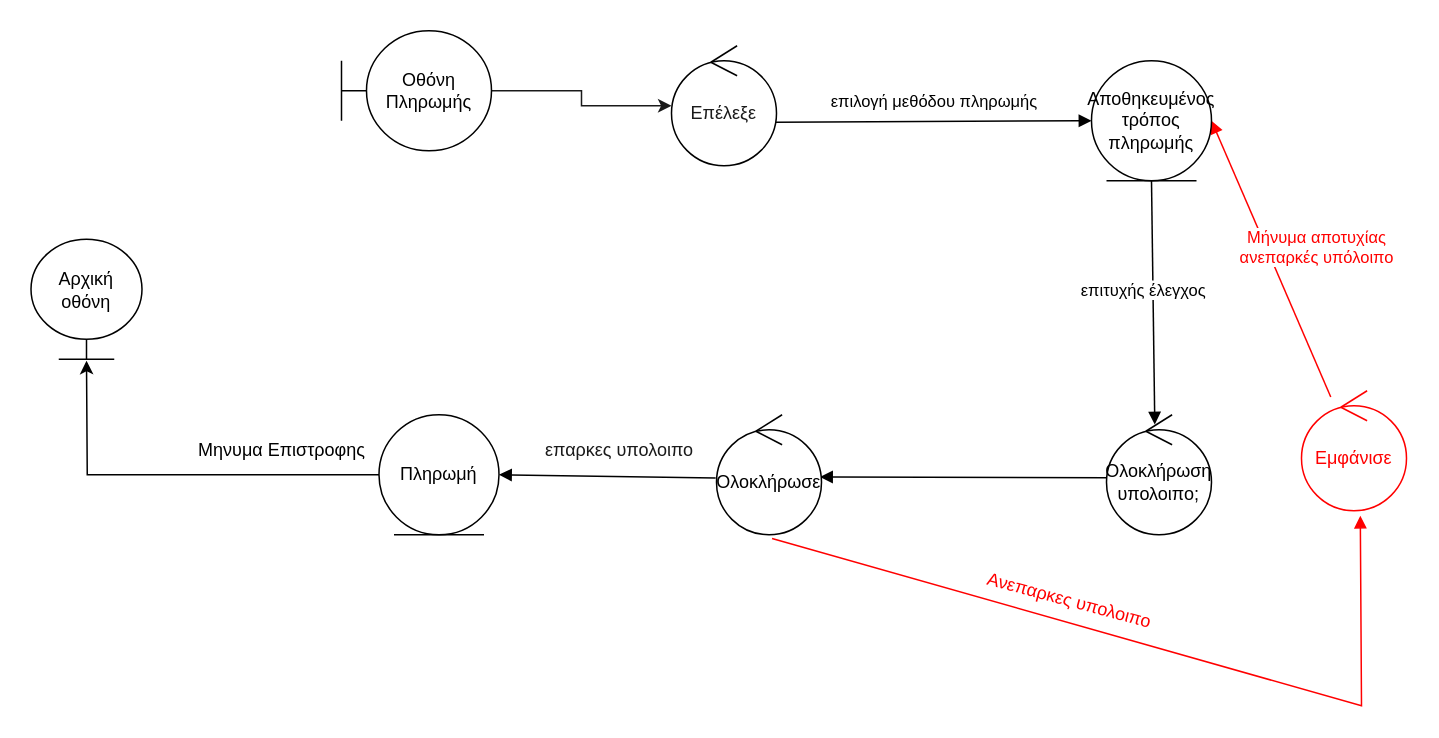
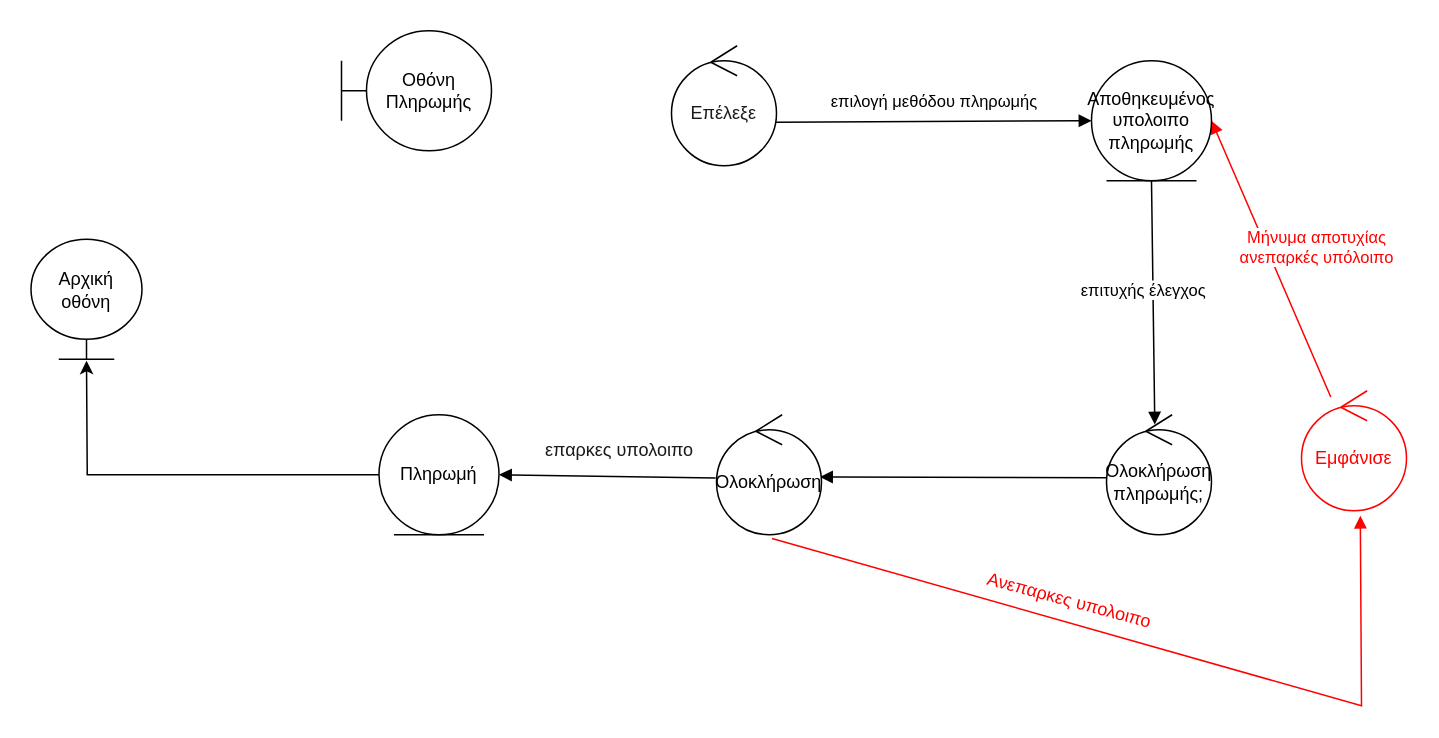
- <mxCell id="2" style="edgeStyle=orthogonalEdgeStyle;rounded=0;orthogonalLoop=1;jettySize=auto;html=1;entryX=0;entryY=0.5;entryDx=0;entryDy=0;entryPerimeter=0;fontColor=#1A1A1A;strokeColor=#1A1A1A;" parent="1" source="3" target="17" edge="1"><mxGeometry relative="1" as="geometry" /></mxCell>
- <mxCell id="18" value="&lt;span style=&quot;color: rgb(0, 0, 0);&quot;&gt;Αποθηκευμένος τρόπος πληρωμής&lt;/span&gt;" style="ellipse;shape=umlEntity;whiteSpace=wrap;html=1;fontColor=#1A1A1A;strokeColor=default;fillColor=#FFFFFF;" parent="1" vertex="1"><mxGeometry x="727" y="40" width="80" height="80" as="geometry" /></mxCell>
+ <mxCell id="18" value="&lt;span style=&quot;color: rgb(0, 0, 0);&quot;&gt;Αποθηκευμένος υπολοιπο πληρωμής&lt;/span&gt;" style="ellipse;shape=umlEntity;whiteSpace=wrap;html=1;fontColor=#1A1A1A;strokeColor=default;fillColor=#FFFFFF;" parent="1" vertex="1"><mxGeometry x="727" y="40" width="80" height="80" as="geometry" /></mxCell>
- <mxCell id="15" value="Μηνυμα Επιστροφης" style="text;html=1;align=center;verticalAlign=middle;resizable=0;points=[];autosize=1;strokeColor=none;fillColor=none;" parent="1" vertex="1"><mxGeometry x="122" y="290" width="130" height="20" as="geometry" /></mxCell>
- <mxCell id="8" value="Ολοκλήρωσε" style="ellipse;shape=umlControl;whiteSpace=wrap;html=1;" parent="1" vertex="1"><mxGeometry x="477" y="276" width="70" height="80" as="geometry" /></mxCell>
+ <mxCell id="8" value="Ολοκλήρωση" style="ellipse;shape=umlControl;whiteSpace=wrap;html=1;" parent="1" vertex="1"><mxGeometry x="477" y="276" width="70" height="80" as="geometry" /></mxCell>
- <mxCell id="6" value="Ολοκλήρωση υπολοιπο;" style="ellipse;shape=umlControl;whiteSpace=wrap;html=1;" parent="1" vertex="1"><mxGeometry x="737" y="276" width="70" height="80" as="geometry" /></mxCell>
+ <mxCell id="6" value="Ολοκλήρωση πληρωμής;" style="ellipse;shape=umlControl;whiteSpace=wrap;html=1;" parent="1" vertex="1"><mxGeometry x="737" y="276" width="70" height="80" as="geometry" /></mxCell>
